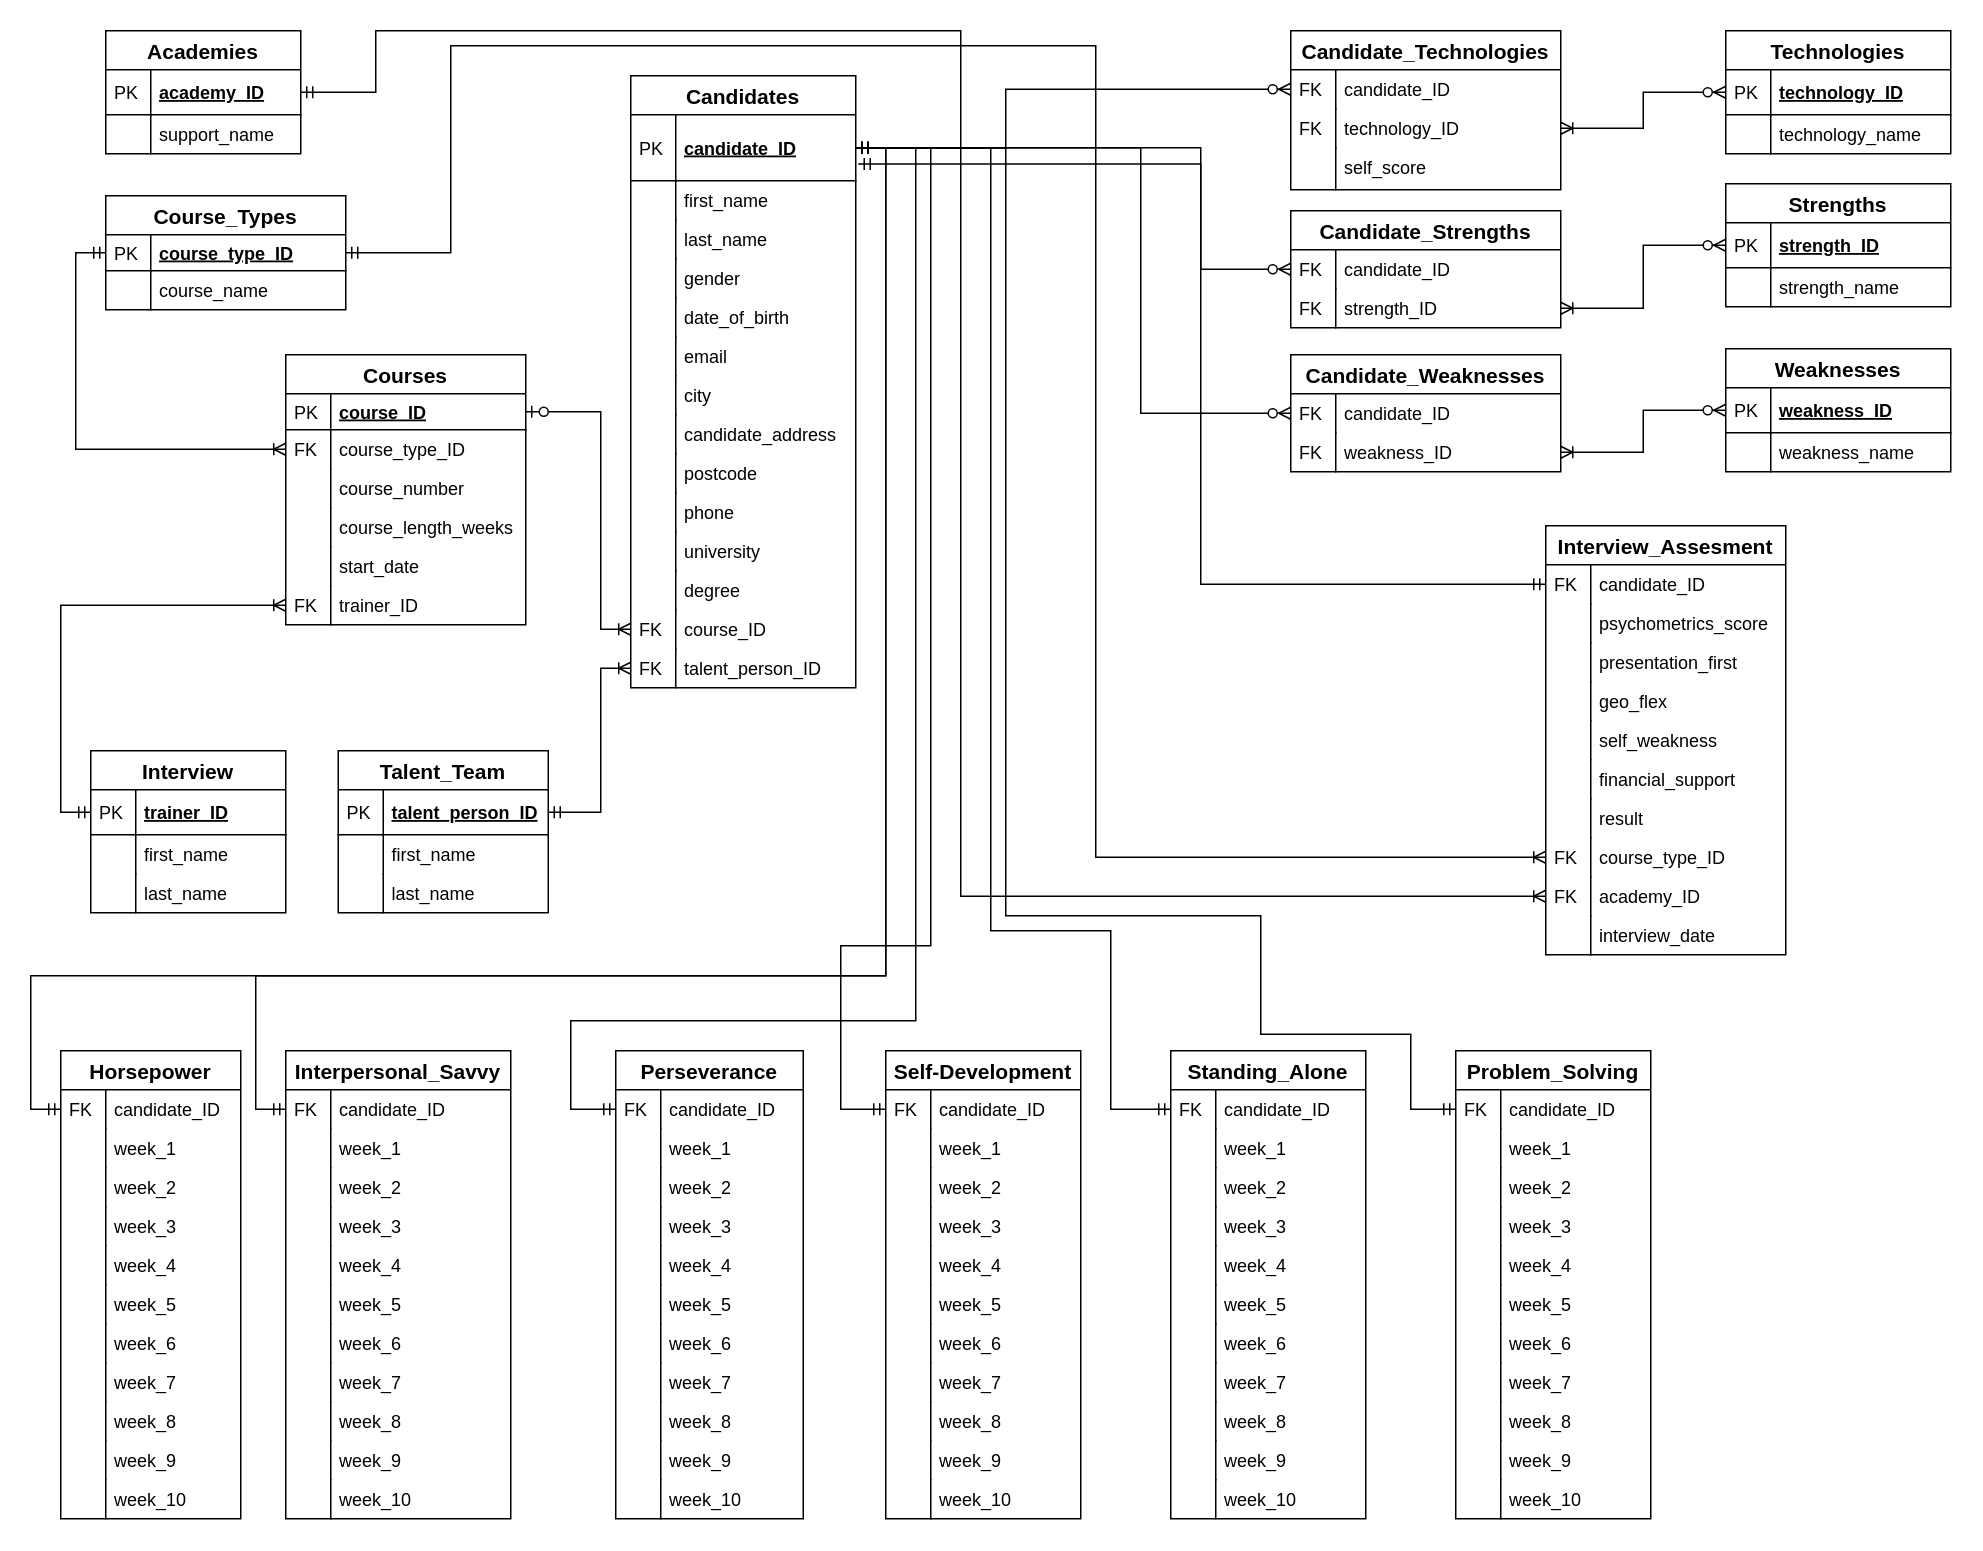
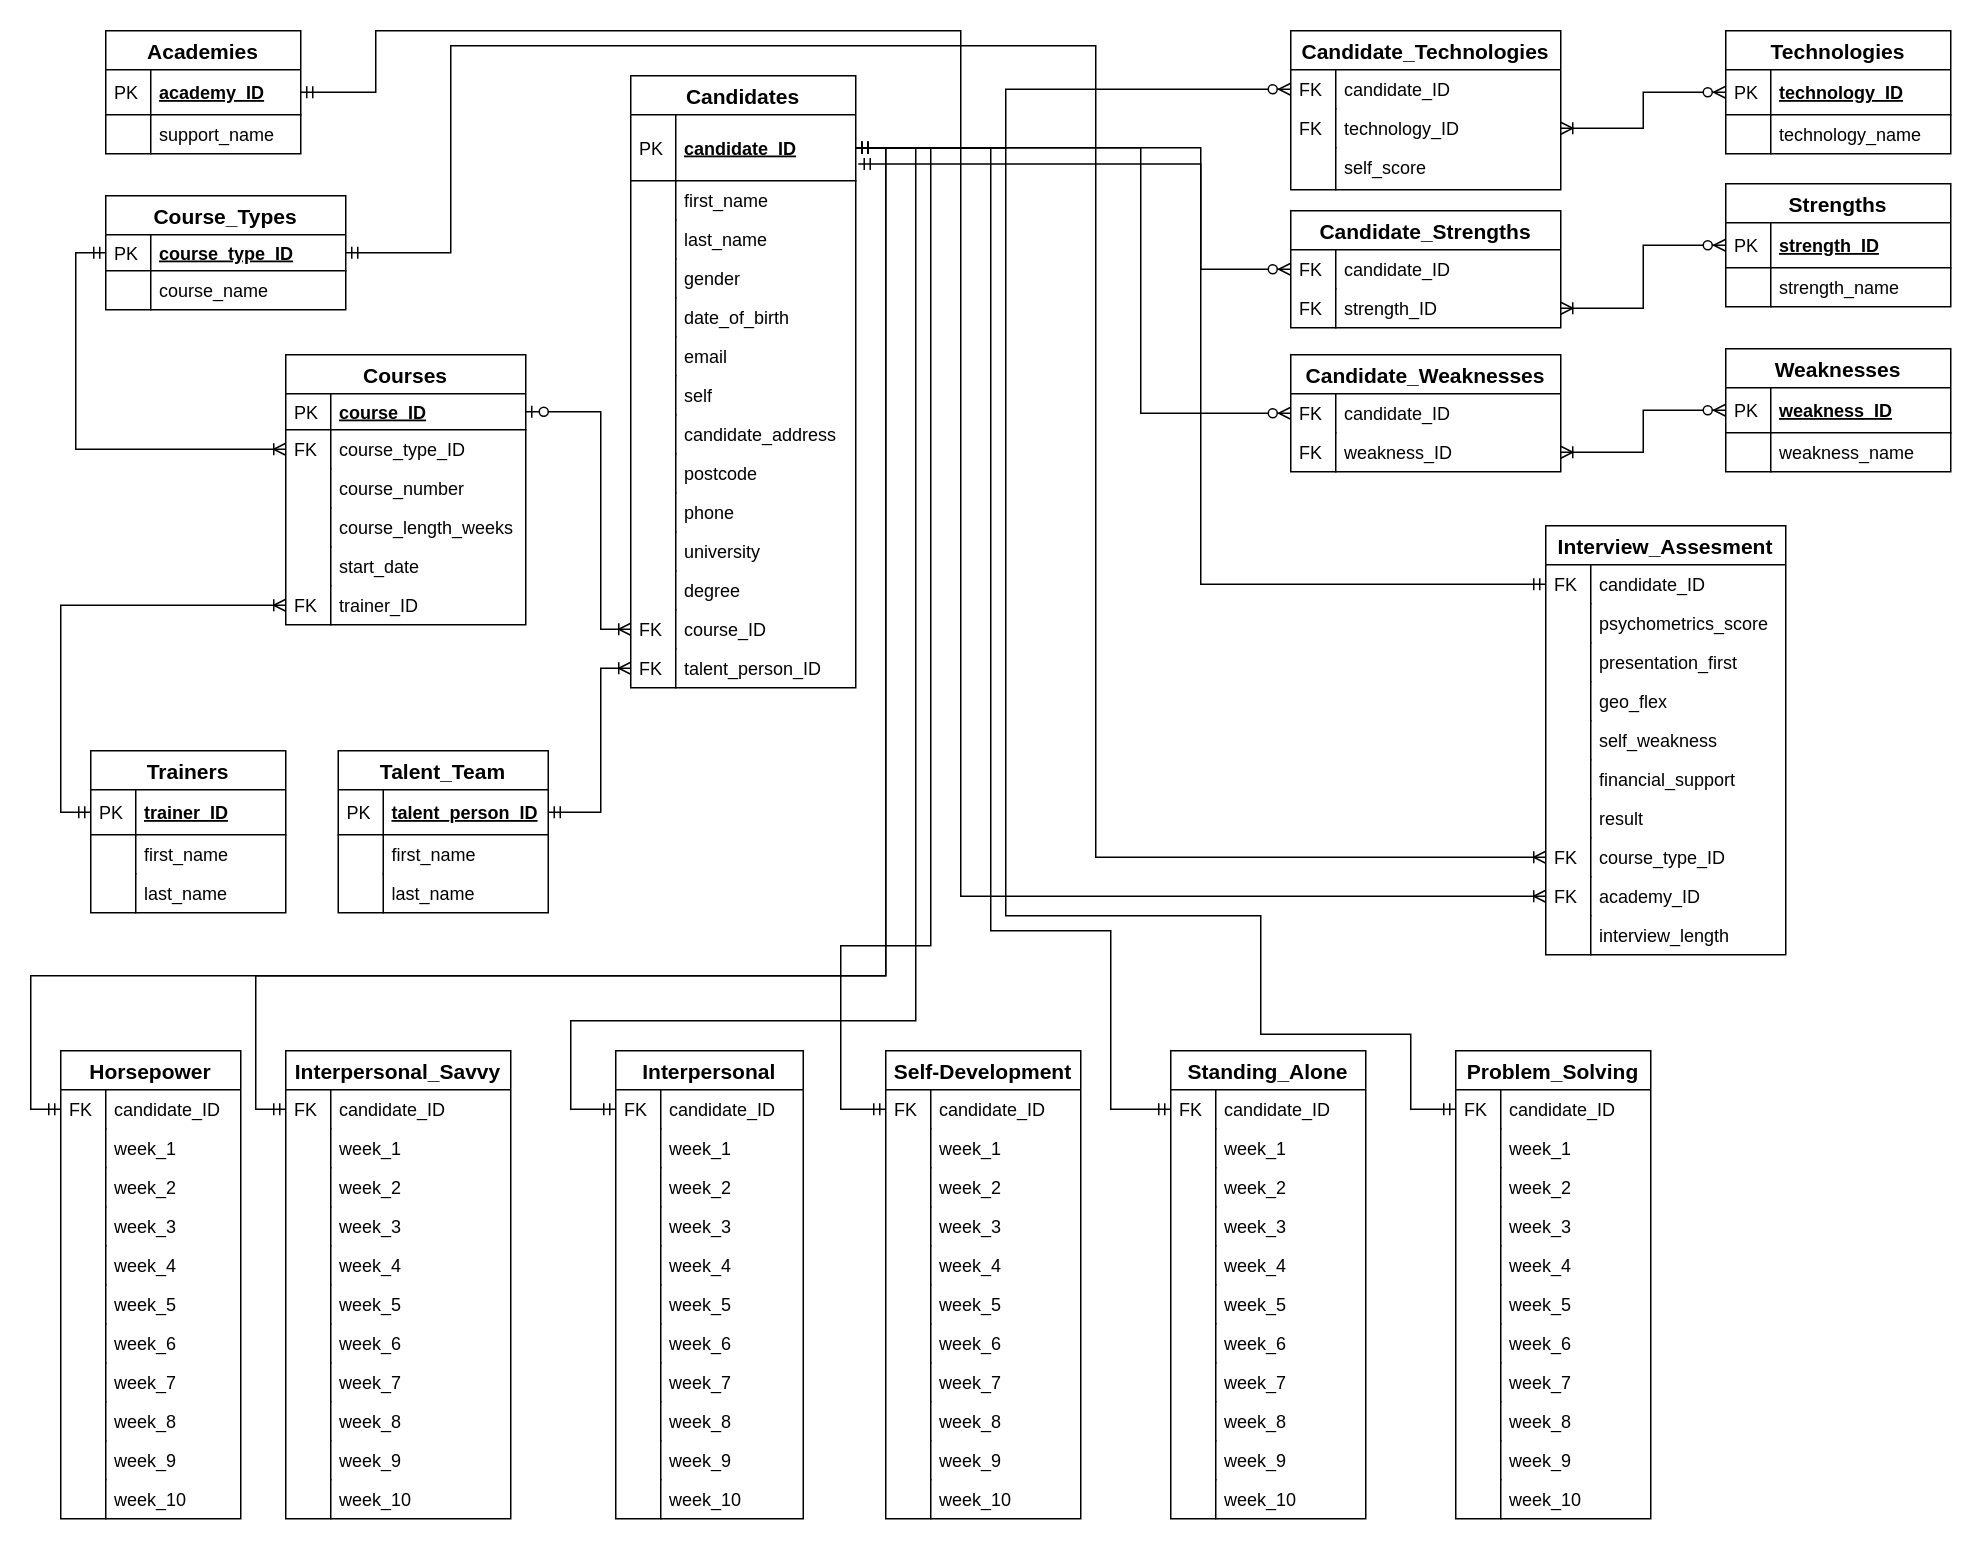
- <mxCell id="15" value="city" style="shape=partialRectangle;top=0;left=0;right=0;bottom=0;align=left;verticalAlign=top;fillColor=none;spacingLeft=34;spacingRight=4;overflow=hidden;rotatable=0;points=[[0,0.5],[1,0.5]];portConstraint=eastwest;dropTarget=0;fontSize=12;" parent="2" vertex="1"><mxGeometry y="200" width="150" height="26" as="geometry" /></mxCell>
+ <mxCell id="15" value="self" style="shape=partialRectangle;top=0;left=0;right=0;bottom=0;align=left;verticalAlign=top;fillColor=none;spacingLeft=34;spacingRight=4;overflow=hidden;rotatable=0;points=[[0,0.5],[1,0.5]];portConstraint=eastwest;dropTarget=0;fontSize=12;" parent="2" vertex="1"><mxGeometry y="200" width="150" height="26" as="geometry" /></mxCell>
- <mxCell id="269" value="Interview" style="swimlane;fontStyle=1;childLayout=stackLayout;horizontal=1;startSize=26;horizontalStack=0;resizeParent=1;resizeParentMax=0;resizeLast=0;collapsible=1;marginBottom=0;align=center;fontSize=14;" parent="1" vertex="1"><mxGeometry x="60" y="500" width="130" height="108" as="geometry" /></mxCell>
+ <mxCell id="269" value="Trainers" style="swimlane;fontStyle=1;childLayout=stackLayout;horizontal=1;startSize=26;horizontalStack=0;resizeParent=1;resizeParentMax=0;resizeLast=0;collapsible=1;marginBottom=0;align=center;fontSize=14;" parent="1" vertex="1"><mxGeometry x="60" y="500" width="130" height="108" as="geometry" /></mxCell>
- <mxCell id="260" value="interview_date" style="shape=partialRectangle;top=0;left=0;right=0;bottom=0;align=left;verticalAlign=top;fillColor=none;spacingLeft=34;spacingRight=4;overflow=hidden;rotatable=0;points=[[0,0.5],[1,0.5]];portConstraint=eastwest;dropTarget=0;fontSize=12;" parent="241" vertex="1"><mxGeometry y="260" width="160" height="26" as="geometry" /></mxCell>
+ <mxCell id="260" value="interview_length" style="shape=partialRectangle;top=0;left=0;right=0;bottom=0;align=left;verticalAlign=top;fillColor=none;spacingLeft=34;spacingRight=4;overflow=hidden;rotatable=0;points=[[0,0.5],[1,0.5]];portConstraint=eastwest;dropTarget=0;fontSize=12;" parent="241" vertex="1"><mxGeometry y="260" width="160" height="26" as="geometry" /></mxCell>
- <mxCell id="144" value="Perseverance" style="swimlane;fontStyle=1;childLayout=stackLayout;horizontal=1;startSize=26;horizontalStack=0;resizeParent=1;resizeParentMax=0;resizeLast=0;collapsible=1;marginBottom=0;align=center;fontSize=14;" parent="1" vertex="1"><mxGeometry x="410" y="700" width="125" height="312" as="geometry" /></mxCell>
+ <mxCell id="144" value="Interpersonal" style="swimlane;fontStyle=1;childLayout=stackLayout;horizontal=1;startSize=26;horizontalStack=0;resizeParent=1;resizeParentMax=0;resizeLast=0;collapsible=1;marginBottom=0;align=center;fontSize=14;" parent="1" vertex="1"><mxGeometry x="410" y="700" width="125" height="312" as="geometry" /></mxCell>
